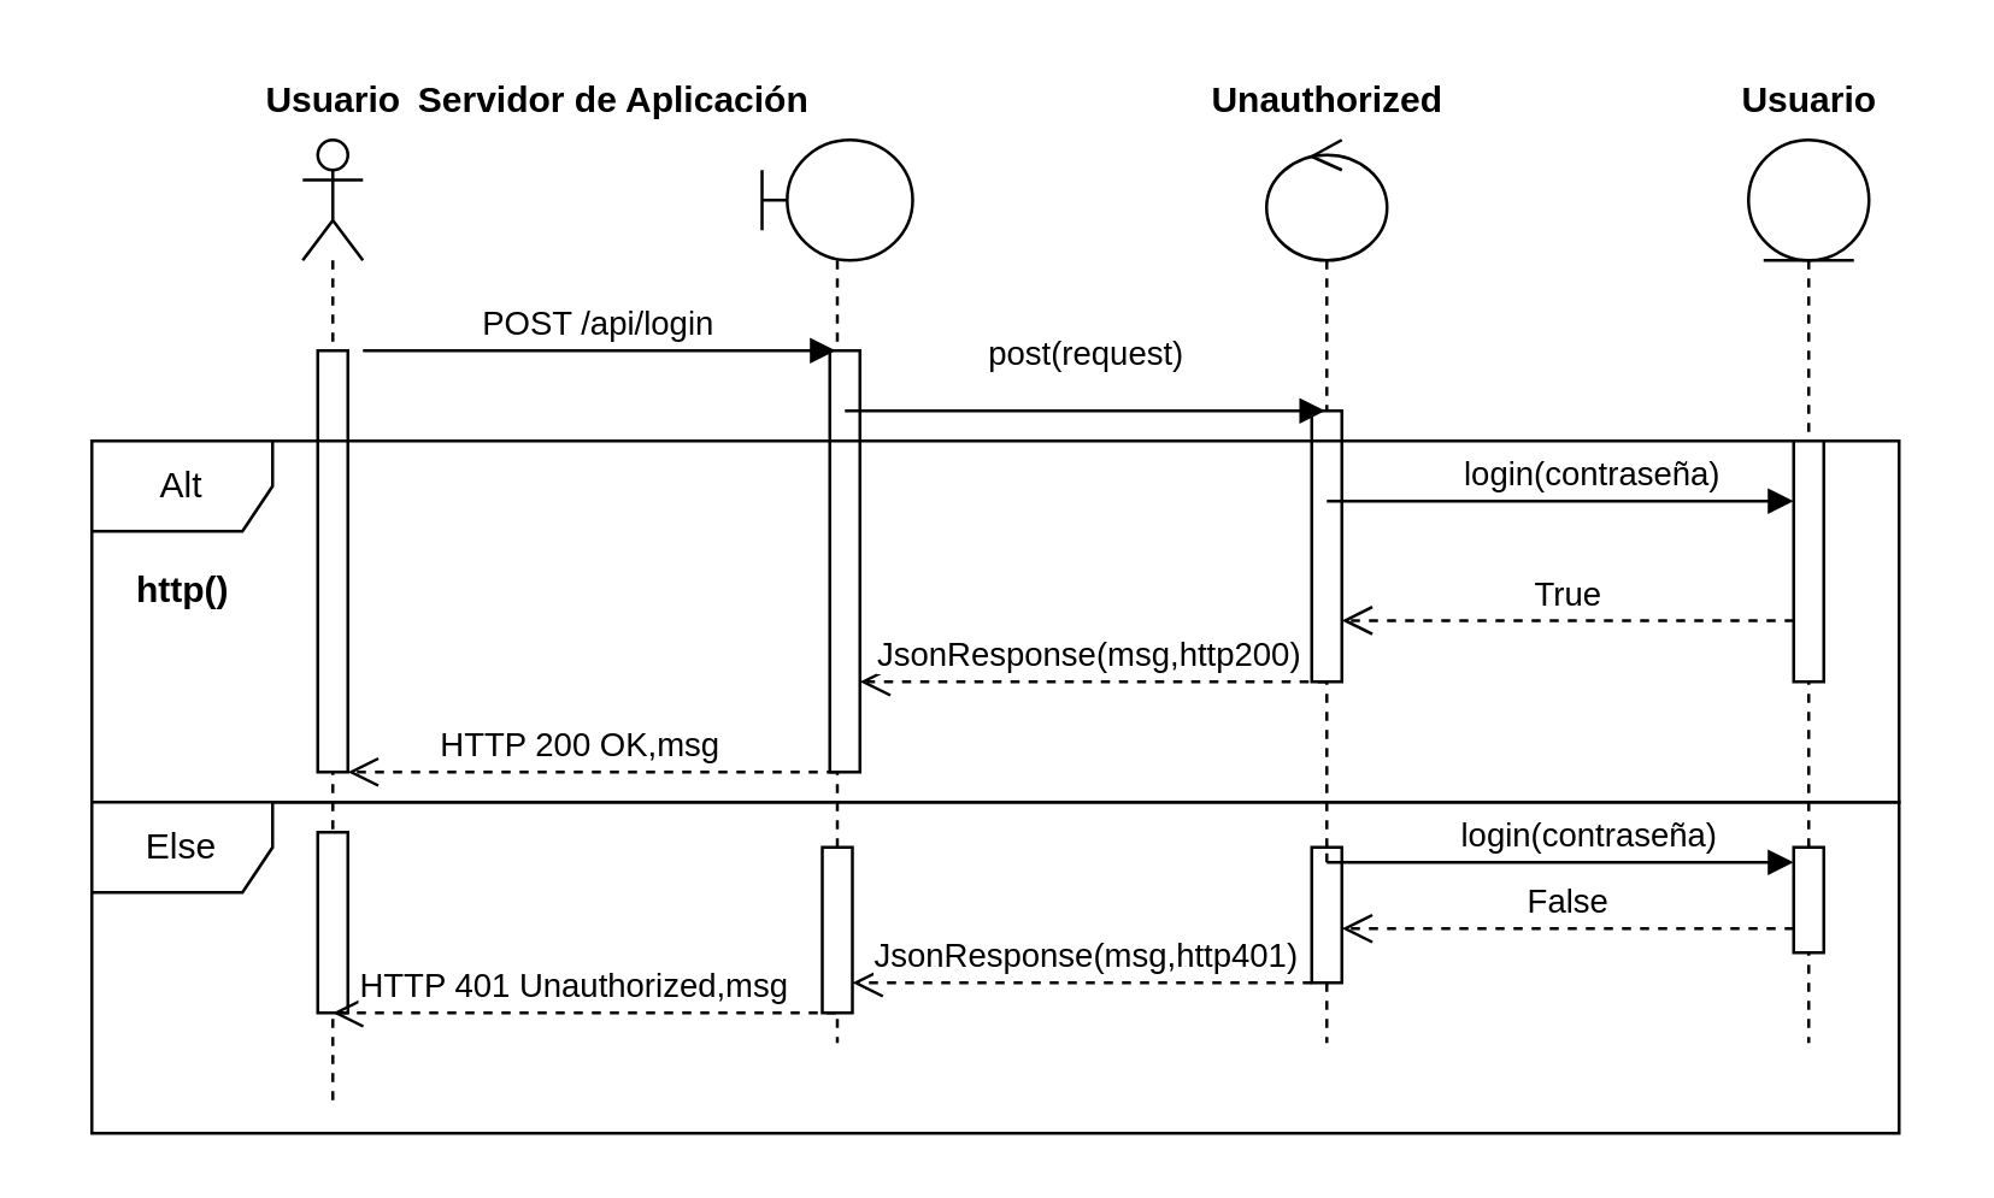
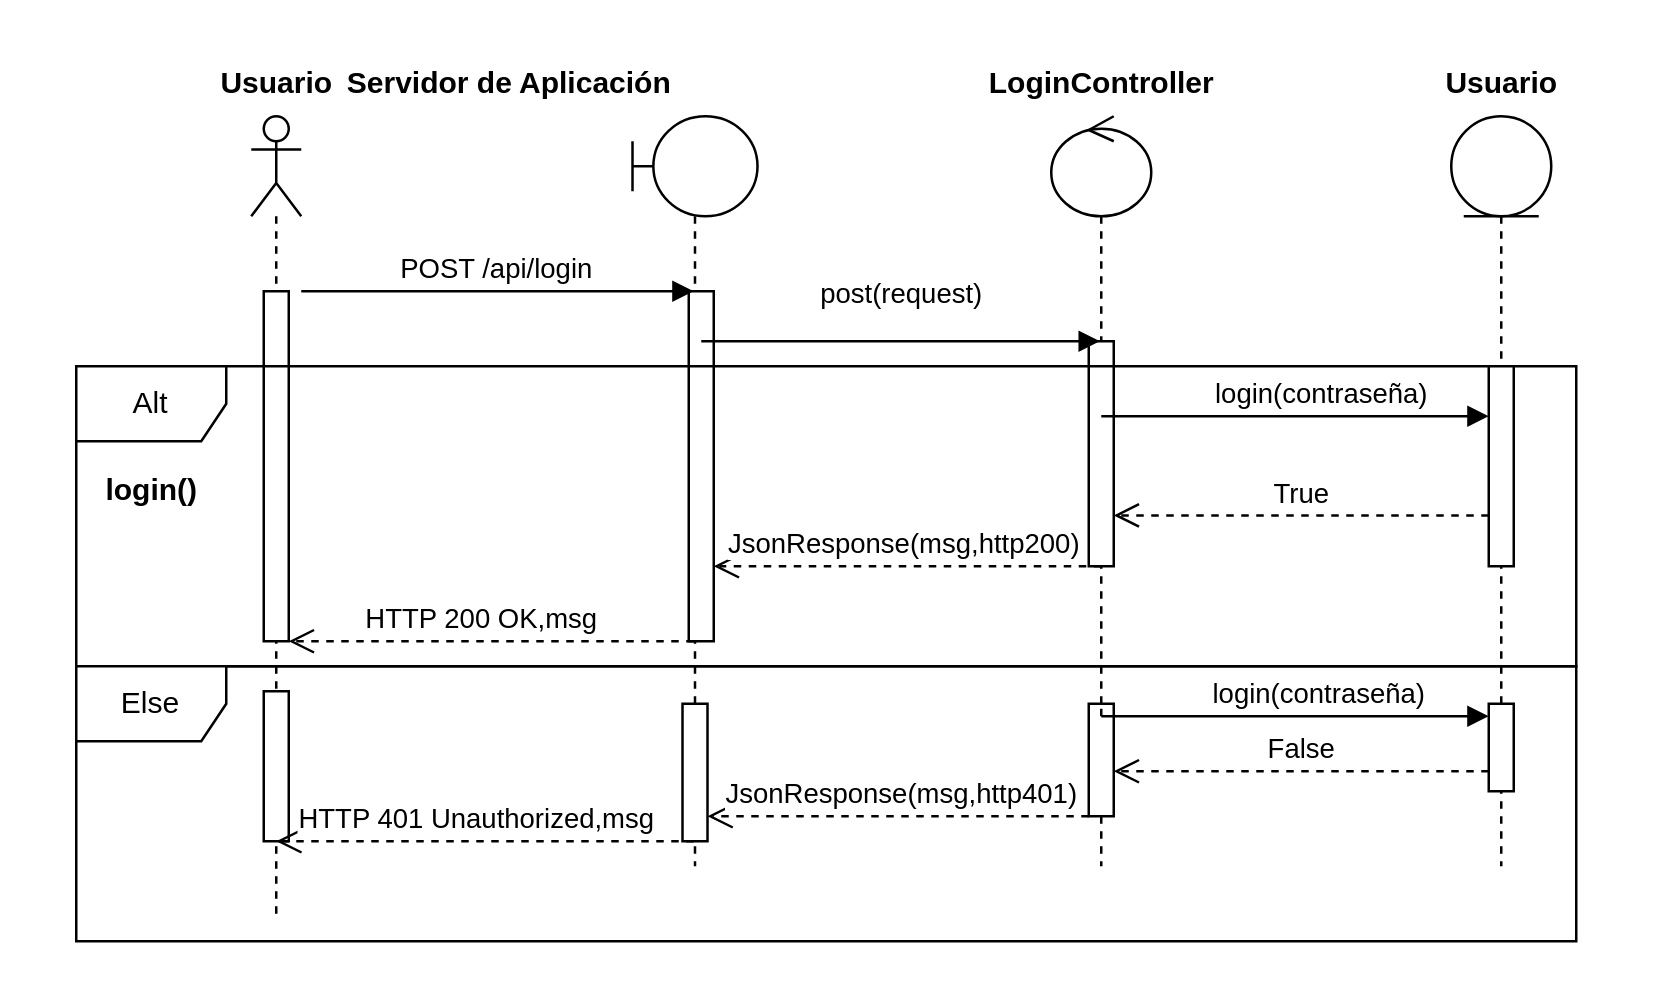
- <mxCell id="14" value="Unauthorized" style="text;align=center;fontStyle=1;verticalAlign=middle;spacingLeft=3;spacingRight=3;strokeColor=none;rotatable=0;points=[[0,0.5],[1,0.5]];portConstraint=eastwest;html=1;" parent="1" vertex="1"><mxGeometry x="400" y="20" width="80" height="26" as="geometry" /></mxCell>
+ <mxCell id="14" value="LoginController" style="text;align=center;fontStyle=1;verticalAlign=middle;spacingLeft=3;spacingRight=3;strokeColor=none;rotatable=0;points=[[0,0.5],[1,0.5]];portConstraint=eastwest;html=1;" parent="1" vertex="1"><mxGeometry x="400" y="20" width="80" height="26" as="geometry" /></mxCell>
- <mxCell id="18" value="http()" style="text;align=center;fontStyle=1;verticalAlign=middle;spacingLeft=3;spacingRight=3;strokeColor=none;rotatable=0;points=[[0,0.5],[1,0.5]];portConstraint=eastwest;html=1;" parent="1" vertex="1"><mxGeometry y="183" width="80" height="26" as="geometry" x="20" /></mxCell>
+ <mxCell id="18" value="login()" style="text;align=center;fontStyle=1;verticalAlign=middle;spacingLeft=3;spacingRight=3;strokeColor=none;rotatable=0;points=[[0,0.5],[1,0.5]];portConstraint=eastwest;html=1;" parent="1" vertex="1"><mxGeometry y="183" width="80" height="26" as="geometry" x="20" /></mxCell>
